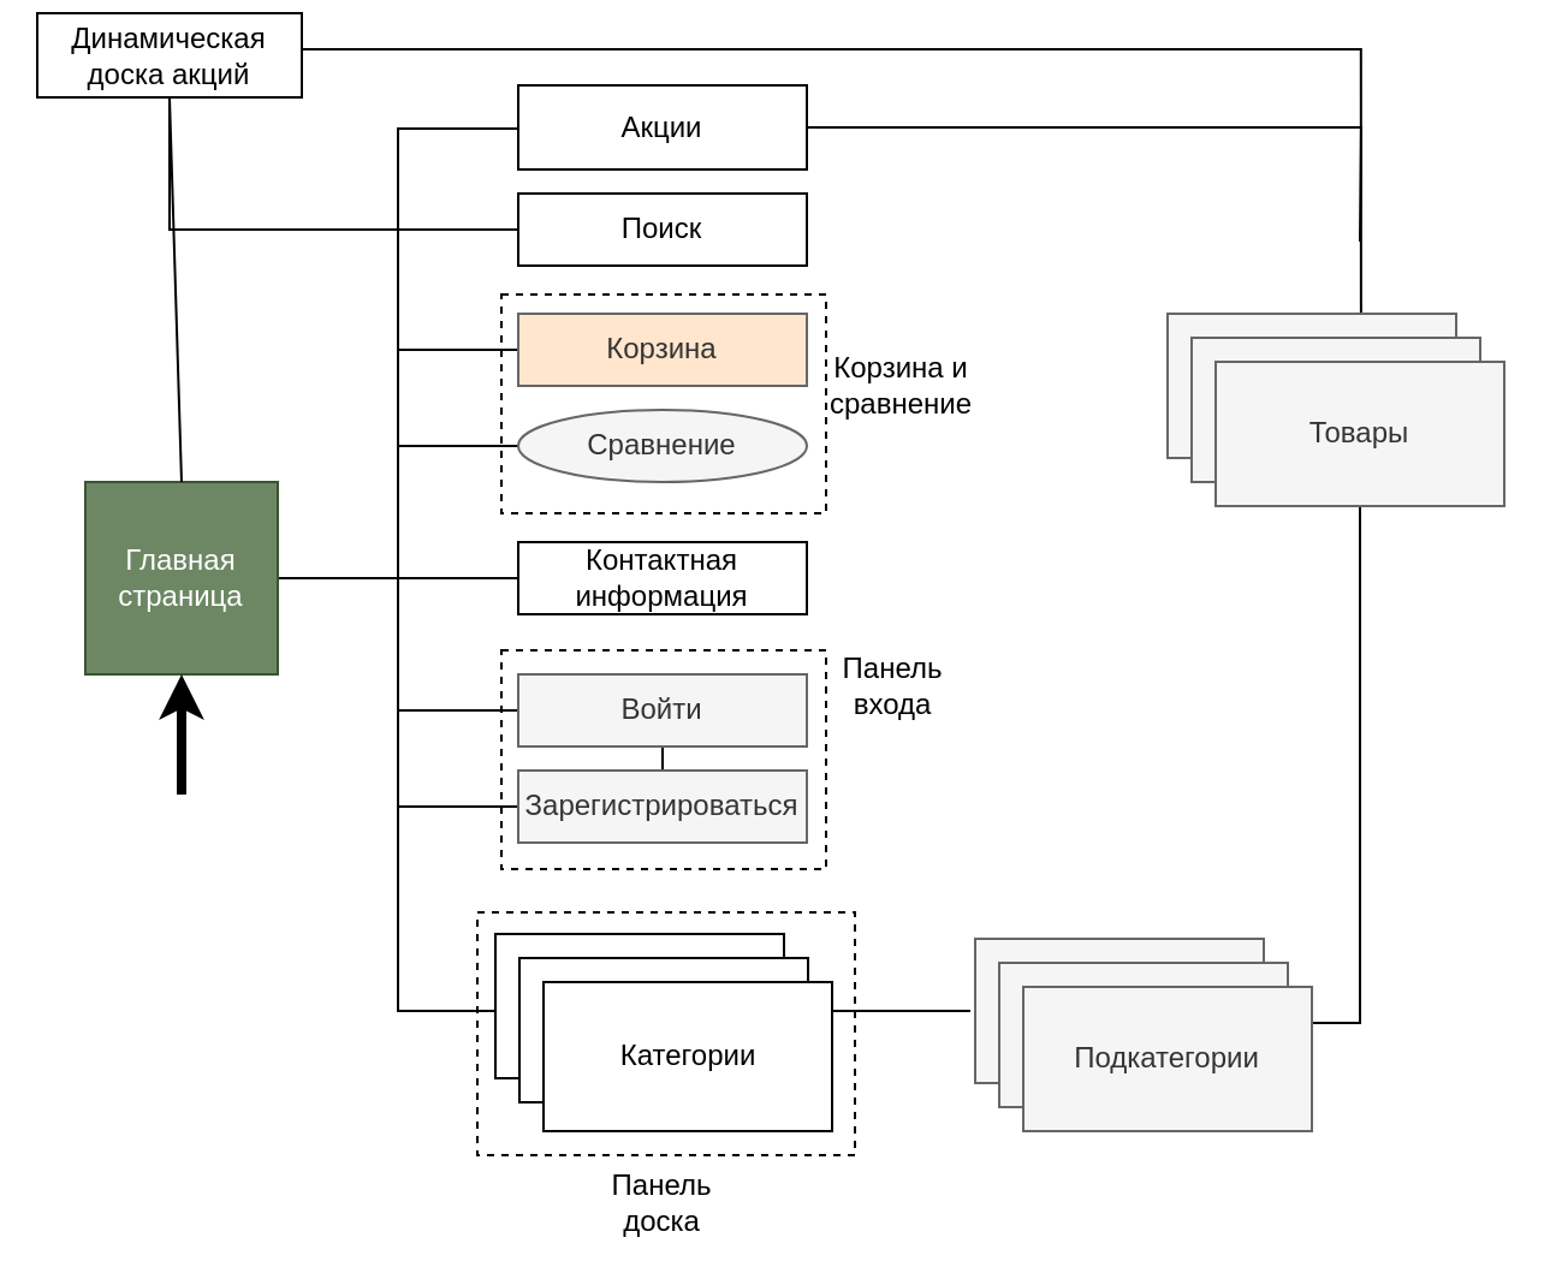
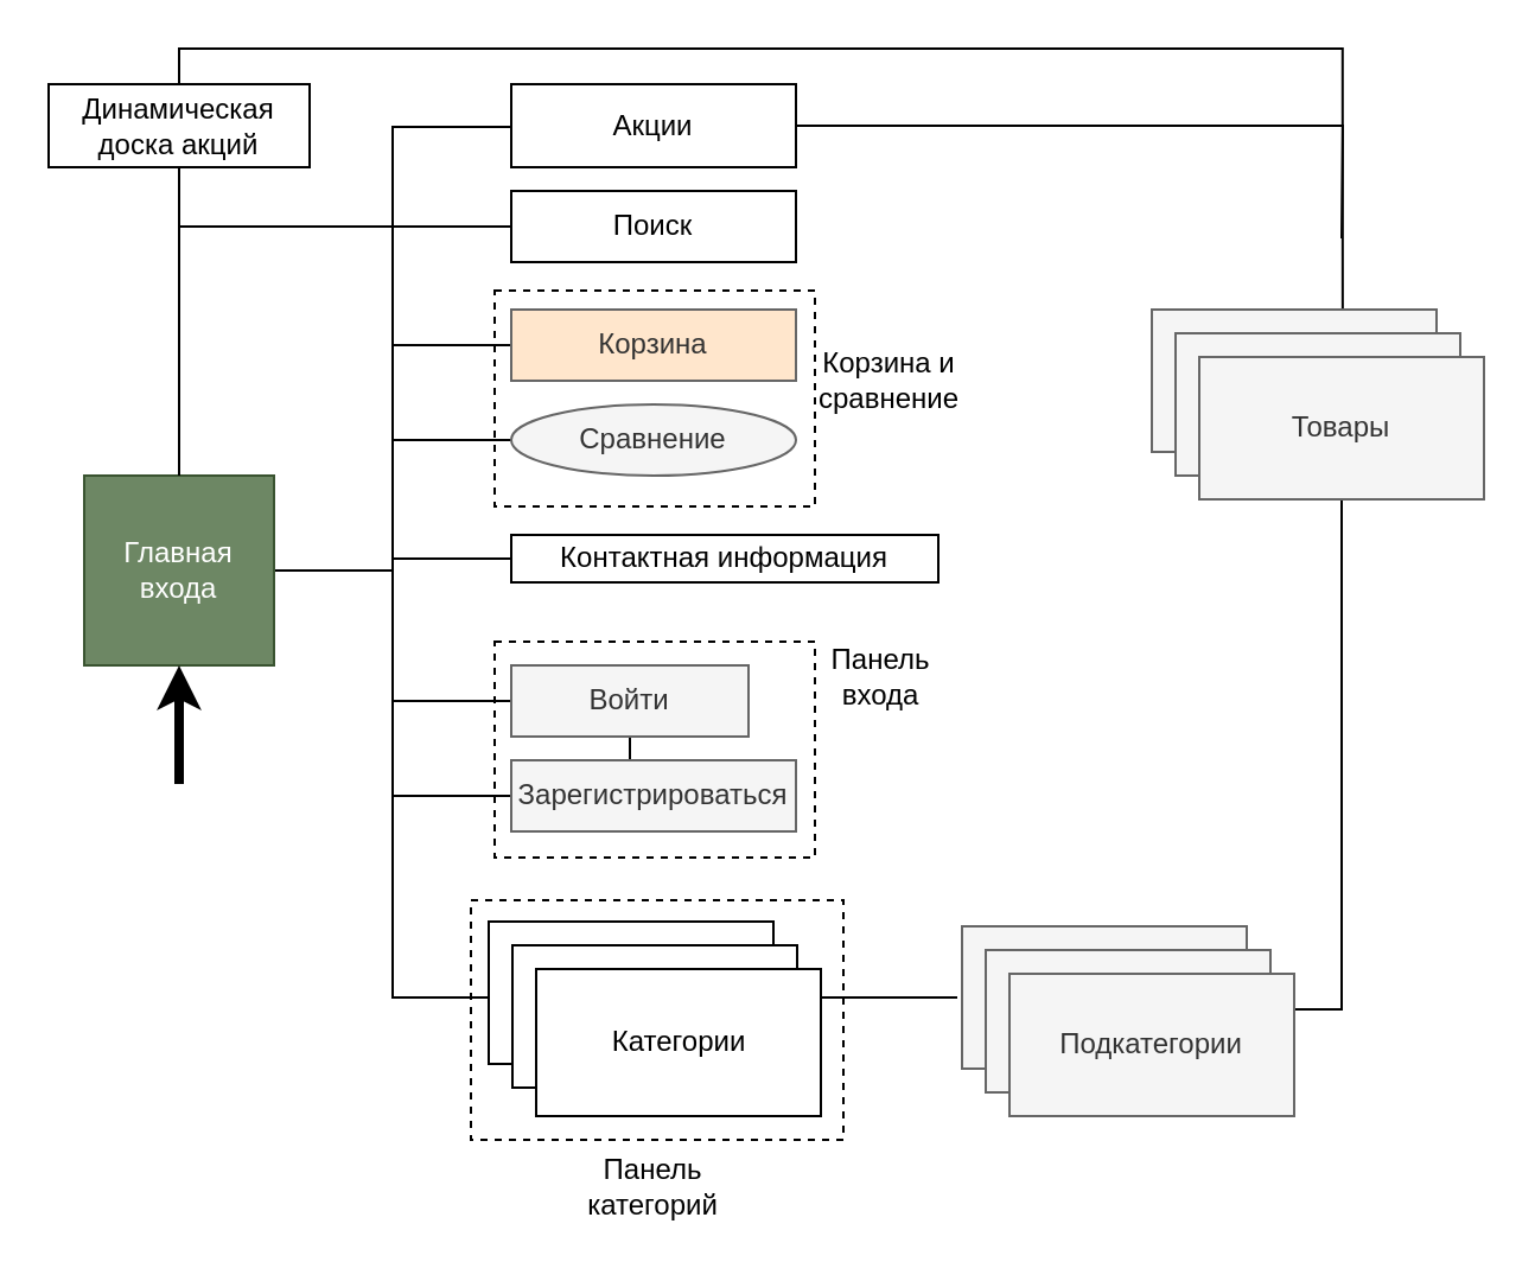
- <mxCell id="21" value="Динамическая доска акций" style="rounded=0;whiteSpace=wrap;html=1;" vertex="1" parent="1"><mxGeometry x="15" y="5" width="110" height="35" as="geometry" /></mxCell>
+ <mxCell id="21" value="Динамическая доска акций" style="rounded=0;whiteSpace=wrap;html=1;" vertex="1" parent="1"><mxGeometry x="20" y="35" width="110" height="35" as="geometry" /></mxCell>
- <mxCell id="13" value="Главная страница" style="whiteSpace=wrap;html=1;aspect=fixed;fillColor=#6d8764;strokeColor=#3A5431;fontColor=#ffffff;" vertex="1" parent="1"><mxGeometry x="35" y="200" width="80" height="80" as="geometry" /></mxCell>
+ <mxCell id="13" value="Главная входа" style="whiteSpace=wrap;html=1;aspect=fixed;fillColor=#6d8764;strokeColor=#3A5431;fontColor=#ffffff;" vertex="1" parent="1"><mxGeometry x="35" y="200" width="80" height="80" as="geometry" /></mxCell>
- <mxCell id="23" value="Контактная информация" style="rounded=0;whiteSpace=wrap;html=1;" vertex="1" parent="1"><mxGeometry x="215" y="225" width="120" height="30" as="geometry" /></mxCell>
+ <mxCell id="23" value="Контактная информация" style="rounded=0;whiteSpace=wrap;html=1;" vertex="1" parent="1"><mxGeometry x="215" y="225" width="180" height="20" as="geometry" /></mxCell>
- <mxCell id="25" value="Войти" style="rounded=0;whiteSpace=wrap;html=1;fillColor=#f5f5f5;strokeColor=#666666;fontColor=#333333;" vertex="1" parent="1"><mxGeometry x="215" y="280" width="120" height="30" as="geometry" /></mxCell>
+ <mxCell id="25" value="Войти" style="rounded=0;whiteSpace=wrap;html=1;fillColor=#f5f5f5;strokeColor=#666666;fontColor=#333333;" vertex="1" parent="1"><mxGeometry x="215" y="280" width="100" height="30" as="geometry" /></mxCell>
- <mxCell id="41" value="Панель доска" style="text;html=1;strokeColor=none;fillColor=none;align=center;verticalAlign=middle;whiteSpace=wrap;rounded=0;" vertex="1" parent="1"><mxGeometry x="255" y="490" width="40" height="20" as="geometry" /></mxCell>
+ <mxCell id="41" value="Панель категорий" style="text;html=1;strokeColor=none;fillColor=none;align=center;verticalAlign=middle;whiteSpace=wrap;rounded=0;" vertex="1" parent="1"><mxGeometry x="255" y="490" width="40" height="20" as="geometry" /></mxCell>
